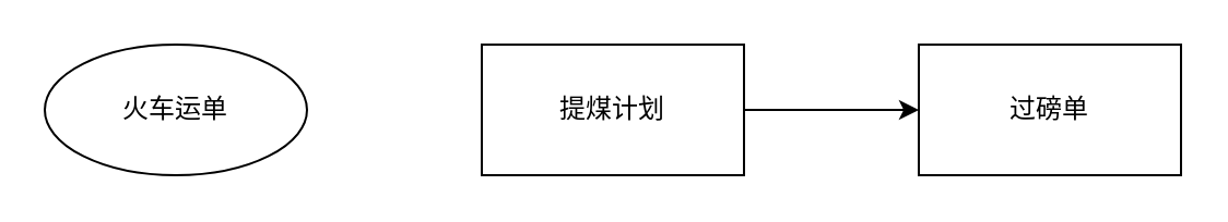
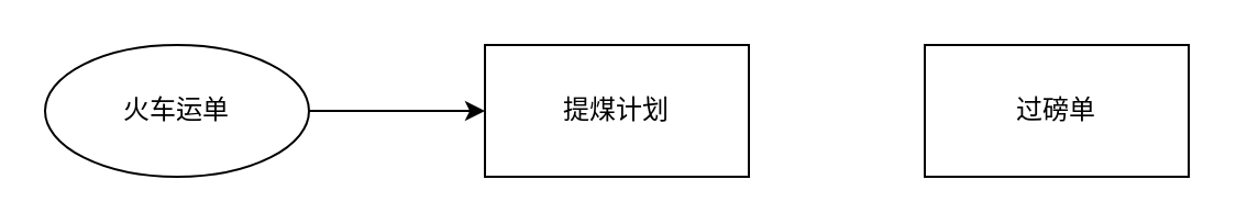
+ <mxCell id="2" value="" style="edgeStyle=orthogonalEdgeStyle;rounded=0;orthogonalLoop=1;jettySize=auto;html=1;" edge="1" parent="1" source="3" target="5"><mxGeometry relative="1" as="geometry" /></mxCell>
- <mxCell id="4" value="" style="edgeStyle=orthogonalEdgeStyle;rounded=0;orthogonalLoop=1;jettySize=auto;html=1;" edge="1" parent="1" source="5" target="6"><mxGeometry relative="1" as="geometry" /></mxCell>
